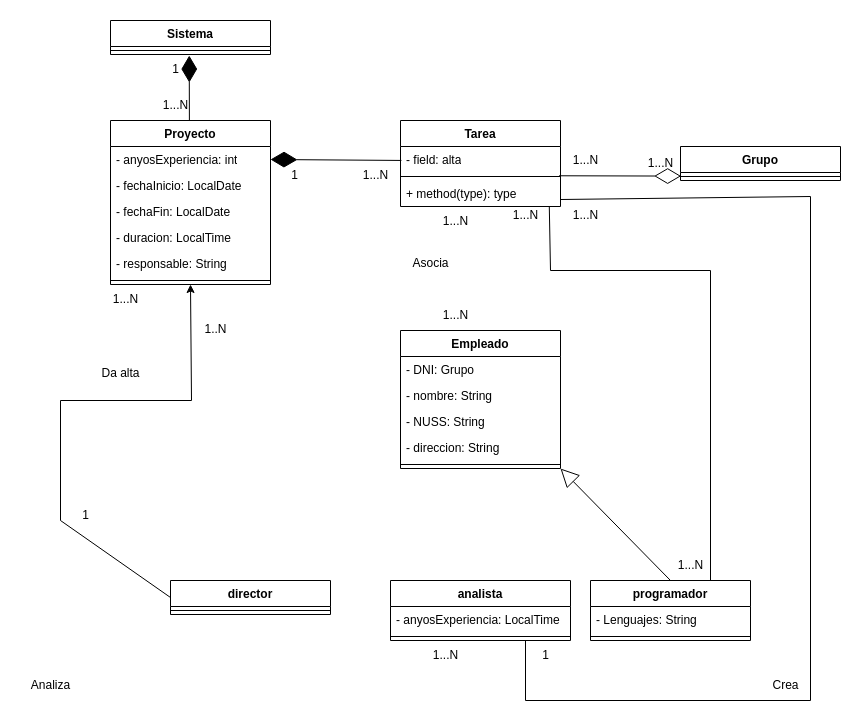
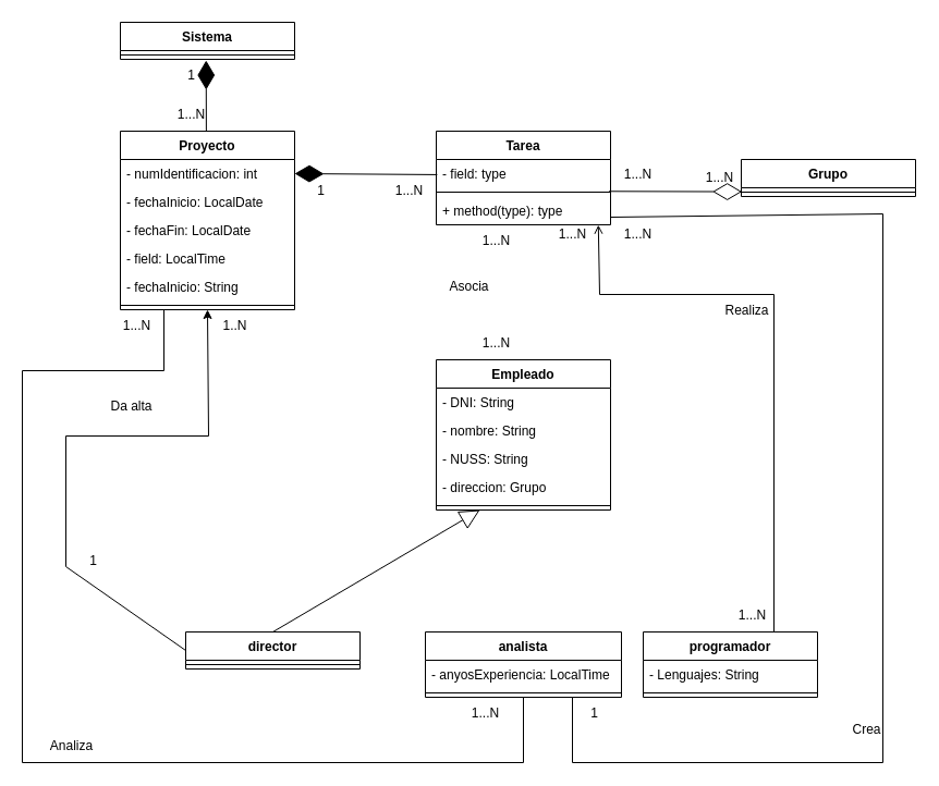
- <mxCell id="3" value="- anyosExperiencia: int" style="text;strokeColor=none;fillColor=none;align=left;verticalAlign=top;spacingLeft=4;spacingRight=4;overflow=hidden;rotatable=0;points=[[0,0.5],[1,0.5]];portConstraint=eastwest;whiteSpace=wrap;html=1;" parent="2" vertex="1"><mxGeometry y="26" width="160" height="26" as="geometry" /></mxCell>
+ <mxCell id="3" value="- numIdentificacion: int" style="text;strokeColor=none;fillColor=none;align=left;verticalAlign=top;spacingLeft=4;spacingRight=4;overflow=hidden;rotatable=0;points=[[0,0.5],[1,0.5]];portConstraint=eastwest;whiteSpace=wrap;html=1;" parent="2" vertex="1"><mxGeometry y="26" width="160" height="26" as="geometry" /></mxCell>
- <mxCell id="26" value="- field: alta" style="text;strokeColor=none;fillColor=none;align=left;verticalAlign=top;spacingLeft=4;spacingRight=4;overflow=hidden;rotatable=0;points=[[0,0.5],[1,0.5]];portConstraint=eastwest;whiteSpace=wrap;html=1;" vertex="1" parent="25"><mxGeometry y="26" width="160" height="26" as="geometry" /></mxCell>
+ <mxCell id="26" value="- field: type" style="text;strokeColor=none;fillColor=none;align=left;verticalAlign=top;spacingLeft=4;spacingRight=4;overflow=hidden;rotatable=0;points=[[0,0.5],[1,0.5]];portConstraint=eastwest;whiteSpace=wrap;html=1;" vertex="1" parent="25"><mxGeometry y="26" width="160" height="26" as="geometry" /></mxCell>
- <mxCell id="55" value="" style="endArrow=none;html=1;rounded=0;exitX=0.75;exitY=0;exitDx=0;exitDy=0;entryX=0.93;entryY=1.006;entryDx=0;entryDy=0;entryPerimeter=0;" edge="1" parent="1" source="19" target="28"><mxGeometry width="50" height="50" relative="1" as="geometry"><mxPoint x="500" y="420" as="sourcePoint" /><mxPoint x="540" y="270" as="targetPoint" /><Array as="points"><mxPoint x="710" y="270" /><mxPoint x="550" y="270" /></Array></mxGeometry></mxCell>
+ <mxCell id="55" value="" style="endArrow=open;html=1;rounded=0;exitX=0.75;exitY=0;exitDx=0;exitDy=0;entryX=0.93;entryY=1.006;entryDx=0;entryDy=0;entryPerimeter=0;" edge="1" parent="1" source="19" target="28"><mxGeometry width="50" height="50" relative="1" as="geometry"><mxPoint x="500" y="420" as="sourcePoint" /><mxPoint x="540" y="270" as="targetPoint" /><Array as="points"><mxPoint x="710" y="270" /><mxPoint x="550" y="270" /></Array></mxGeometry></mxCell>
- <mxCell id="6" value="- duracion: LocalTime" style="text;strokeColor=none;fillColor=none;align=left;verticalAlign=top;spacingLeft=4;spacingRight=4;overflow=hidden;rotatable=0;points=[[0,0.5],[1,0.5]];portConstraint=eastwest;whiteSpace=wrap;html=1;" vertex="1" parent="2"><mxGeometry y="104" width="160" height="26" as="geometry" /></mxCell>
+ <mxCell id="6" value="- field: LocalTime" style="text;strokeColor=none;fillColor=none;align=left;verticalAlign=top;spacingLeft=4;spacingRight=4;overflow=hidden;rotatable=0;points=[[0,0.5],[1,0.5]];portConstraint=eastwest;whiteSpace=wrap;html=1;" vertex="1" parent="2"><mxGeometry y="104" width="160" height="26" as="geometry" /></mxCell>
- <mxCell id="7" value="- responsable: String" style="text;strokeColor=none;fillColor=none;align=left;verticalAlign=top;spacingLeft=4;spacingRight=4;overflow=hidden;rotatable=0;points=[[0,0.5],[1,0.5]];portConstraint=eastwest;whiteSpace=wrap;html=1;" vertex="1" parent="2"><mxGeometry y="130" width="160" height="26" as="geometry" /></mxCell>
+ <mxCell id="7" value="- fechaInicio: String" style="text;strokeColor=none;fillColor=none;align=left;verticalAlign=top;spacingLeft=4;spacingRight=4;overflow=hidden;rotatable=0;points=[[0,0.5],[1,0.5]];portConstraint=eastwest;whiteSpace=wrap;html=1;" vertex="1" parent="2"><mxGeometry y="130" width="160" height="26" as="geometry" /></mxCell>
+ <mxCell id="56" value="Realiza" style="text;html=1;align=center;verticalAlign=middle;resizable=0;points=[];autosize=1;strokeColor=none;fillColor=none;" vertex="1" parent="1"><mxGeometry x="655" y="270" width="60" height="30" as="geometry" /></mxCell>
- <mxCell id="35" value="1..N" style="text;html=1;align=center;verticalAlign=middle;resizable=0;points=[];autosize=1;strokeColor=none;fillColor=none;" vertex="1" parent="1"><mxGeometry x="190" y="314" width="50" height="30" as="geometry" /></mxCell>
+ <mxCell id="35" value="1..N" style="text;html=1;align=center;verticalAlign=middle;resizable=0;points=[];autosize=1;strokeColor=none;fillColor=none;" vertex="1" parent="1"><mxGeometry x="190" y="284" width="50" height="30" as="geometry" /></mxCell>
- <mxCell id="12" value="- DNI: Grupo" style="text;strokeColor=none;fillColor=none;align=left;verticalAlign=top;spacingLeft=4;spacingRight=4;overflow=hidden;rotatable=0;points=[[0,0.5],[1,0.5]];portConstraint=eastwest;whiteSpace=wrap;html=1;" vertex="1" parent="11"><mxGeometry y="26" width="160" height="26" as="geometry" /></mxCell>
+ <mxCell id="12" value="- DNI: String" style="text;strokeColor=none;fillColor=none;align=left;verticalAlign=top;spacingLeft=4;spacingRight=4;overflow=hidden;rotatable=0;points=[[0,0.5],[1,0.5]];portConstraint=eastwest;whiteSpace=wrap;html=1;" vertex="1" parent="11"><mxGeometry y="26" width="160" height="26" as="geometry" /></mxCell>
- <mxCell id="15" value="- direccion: String" style="text;strokeColor=none;fillColor=none;align=left;verticalAlign=top;spacingLeft=4;spacingRight=4;overflow=hidden;rotatable=0;points=[[0,0.5],[1,0.5]];portConstraint=eastwest;whiteSpace=wrap;html=1;" vertex="1" parent="11"><mxGeometry y="104" width="160" height="26" as="geometry" /></mxCell>
+ <mxCell id="15" value="- direccion: Grupo" style="text;strokeColor=none;fillColor=none;align=left;verticalAlign=top;spacingLeft=4;spacingRight=4;overflow=hidden;rotatable=0;points=[[0,0.5],[1,0.5]];portConstraint=eastwest;whiteSpace=wrap;html=1;" vertex="1" parent="11"><mxGeometry y="104" width="160" height="26" as="geometry" /></mxCell>
+ <mxCell id="29" value="" style="endArrow=block;endSize=16;endFill=0;html=1;rounded=0;exitX=0.5;exitY=0;exitDx=0;exitDy=0;entryX=0.25;entryY=1;entryDx=0;entryDy=0;" edge="1" parent="1" source="17" target="11"><mxGeometry width="160" relative="1" as="geometry"><mxPoint x="350" y="280" as="sourcePoint" /><mxPoint x="440" y="470" as="targetPoint" /></mxGeometry></mxCell>
- <mxCell id="30" value="" style="endArrow=block;endSize=16;endFill=0;html=1;rounded=0;exitX=0.5;exitY=0;exitDx=0;exitDy=0;entryX=1;entryY=1;entryDx=0;entryDy=0;" edge="1" parent="1" source="19" target="11"><mxGeometry width="160" relative="1" as="geometry"><mxPoint x="260" y="490" as="sourcePoint" /><mxPoint x="480" y="470" as="targetPoint" /></mxGeometry></mxCell>
- <mxCell id="48" value="Analiza" style="text;html=1;align=center;verticalAlign=middle;resizable=0;points=[];autosize=1;strokeColor=none;fillColor=none;" vertex="1" parent="1"><mxGeometry x="20" y="670" width="60" height="30" as="geometry" /></mxCell>
+ <mxCell id="48" value="Analiza" style="text;html=1;align=center;verticalAlign=middle;resizable=0;points=[];autosize=1;strokeColor=none;fillColor=none;" vertex="1" parent="1"><mxGeometry x="35" y="670" width="60" height="30" as="geometry" /></mxCell>
- <mxCell id="54" value="Crea" style="text;html=1;align=center;verticalAlign=middle;resizable=0;points=[];autosize=1;strokeColor=none;fillColor=none;" vertex="1" parent="1"><mxGeometry x="760" y="670" width="50" height="30" as="geometry" /></mxCell>
+ <mxCell id="54" value="Crea" style="text;html=1;align=center;verticalAlign=middle;resizable=0;points=[];autosize=1;strokeColor=none;fillColor=none;" vertex="1" parent="1"><mxGeometry x="770" y="655" width="50" height="30" as="geometry" /></mxCell>
+ <mxCell id="47" value="" style="endArrow=none;html=1;rounded=0;exitX=0.25;exitY=1;exitDx=0;exitDy=0;entryX=0.5;entryY=1;entryDx=0;entryDy=0;" edge="1" parent="1" source="2" target="22"><mxGeometry width="50" height="50" relative="1" as="geometry"><mxPoint x="340" y="400" as="sourcePoint" /><mxPoint x="680" y="640" as="targetPoint" /><Array as="points"><mxPoint x="150" y="340" /><mxPoint x="20" y="340" /><mxPoint x="20" y="700" /><mxPoint x="480" y="700" /></Array></mxGeometry></mxCell>
